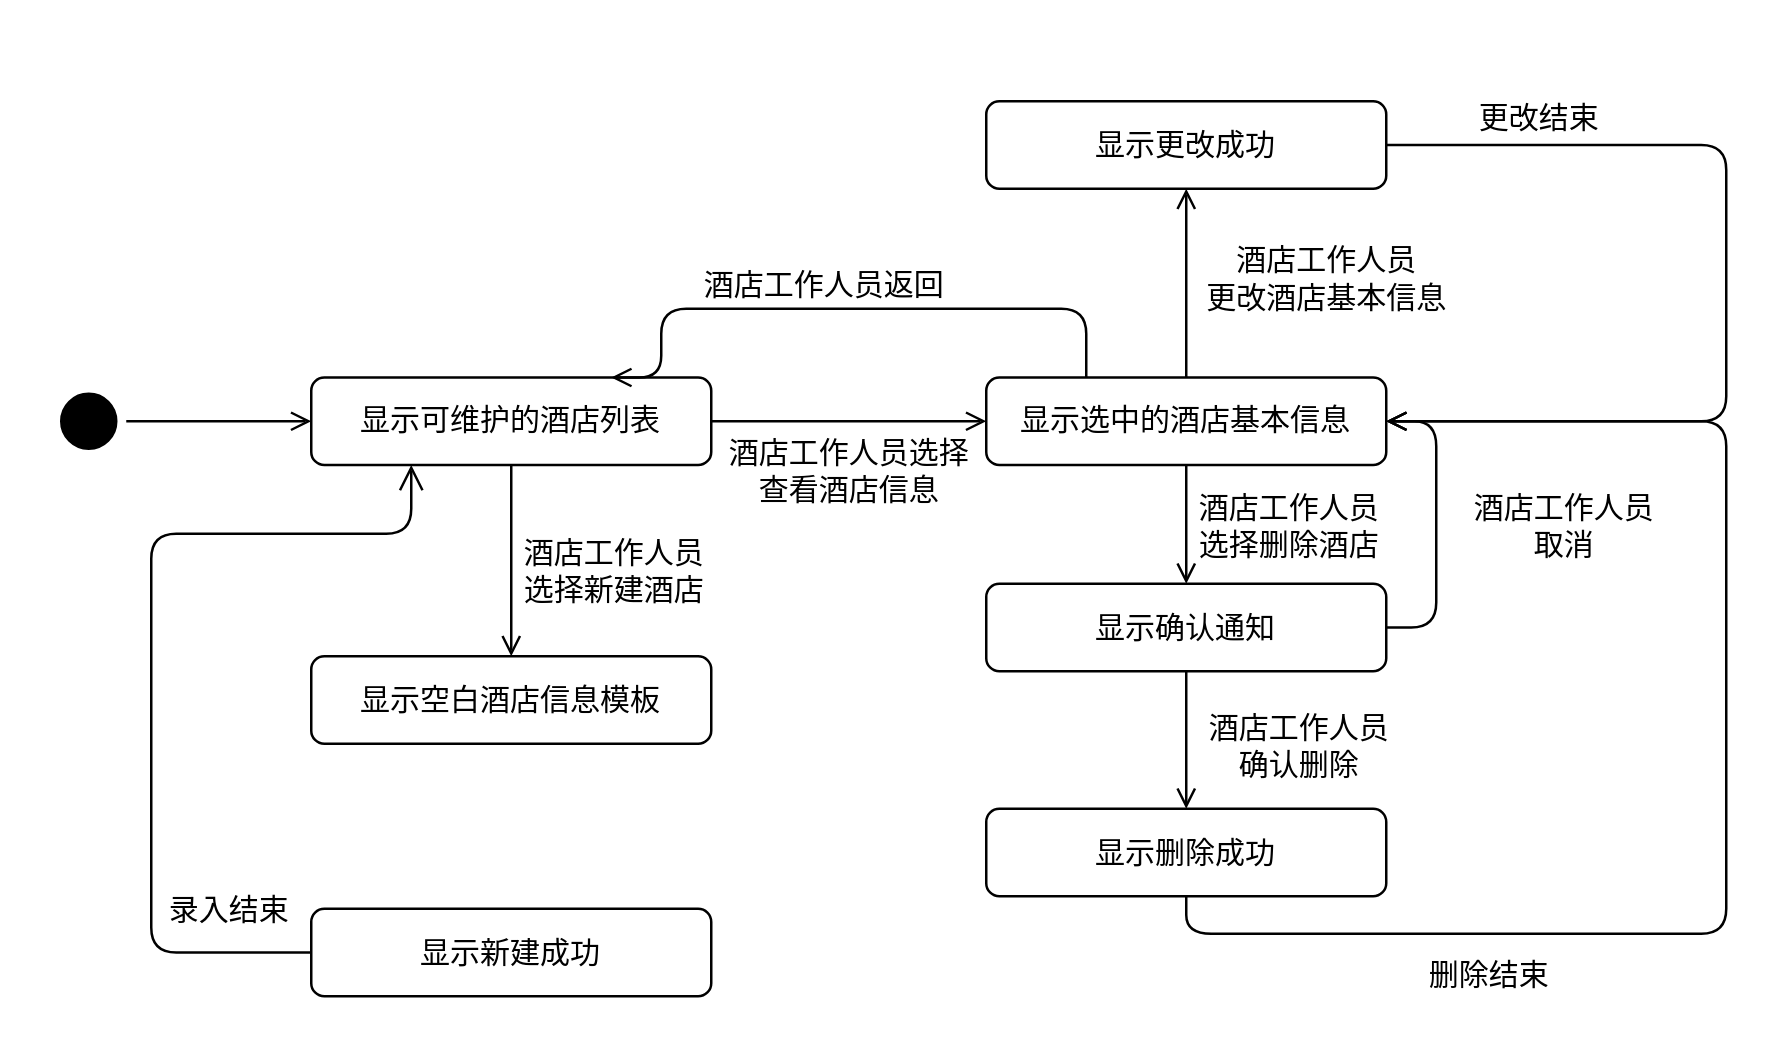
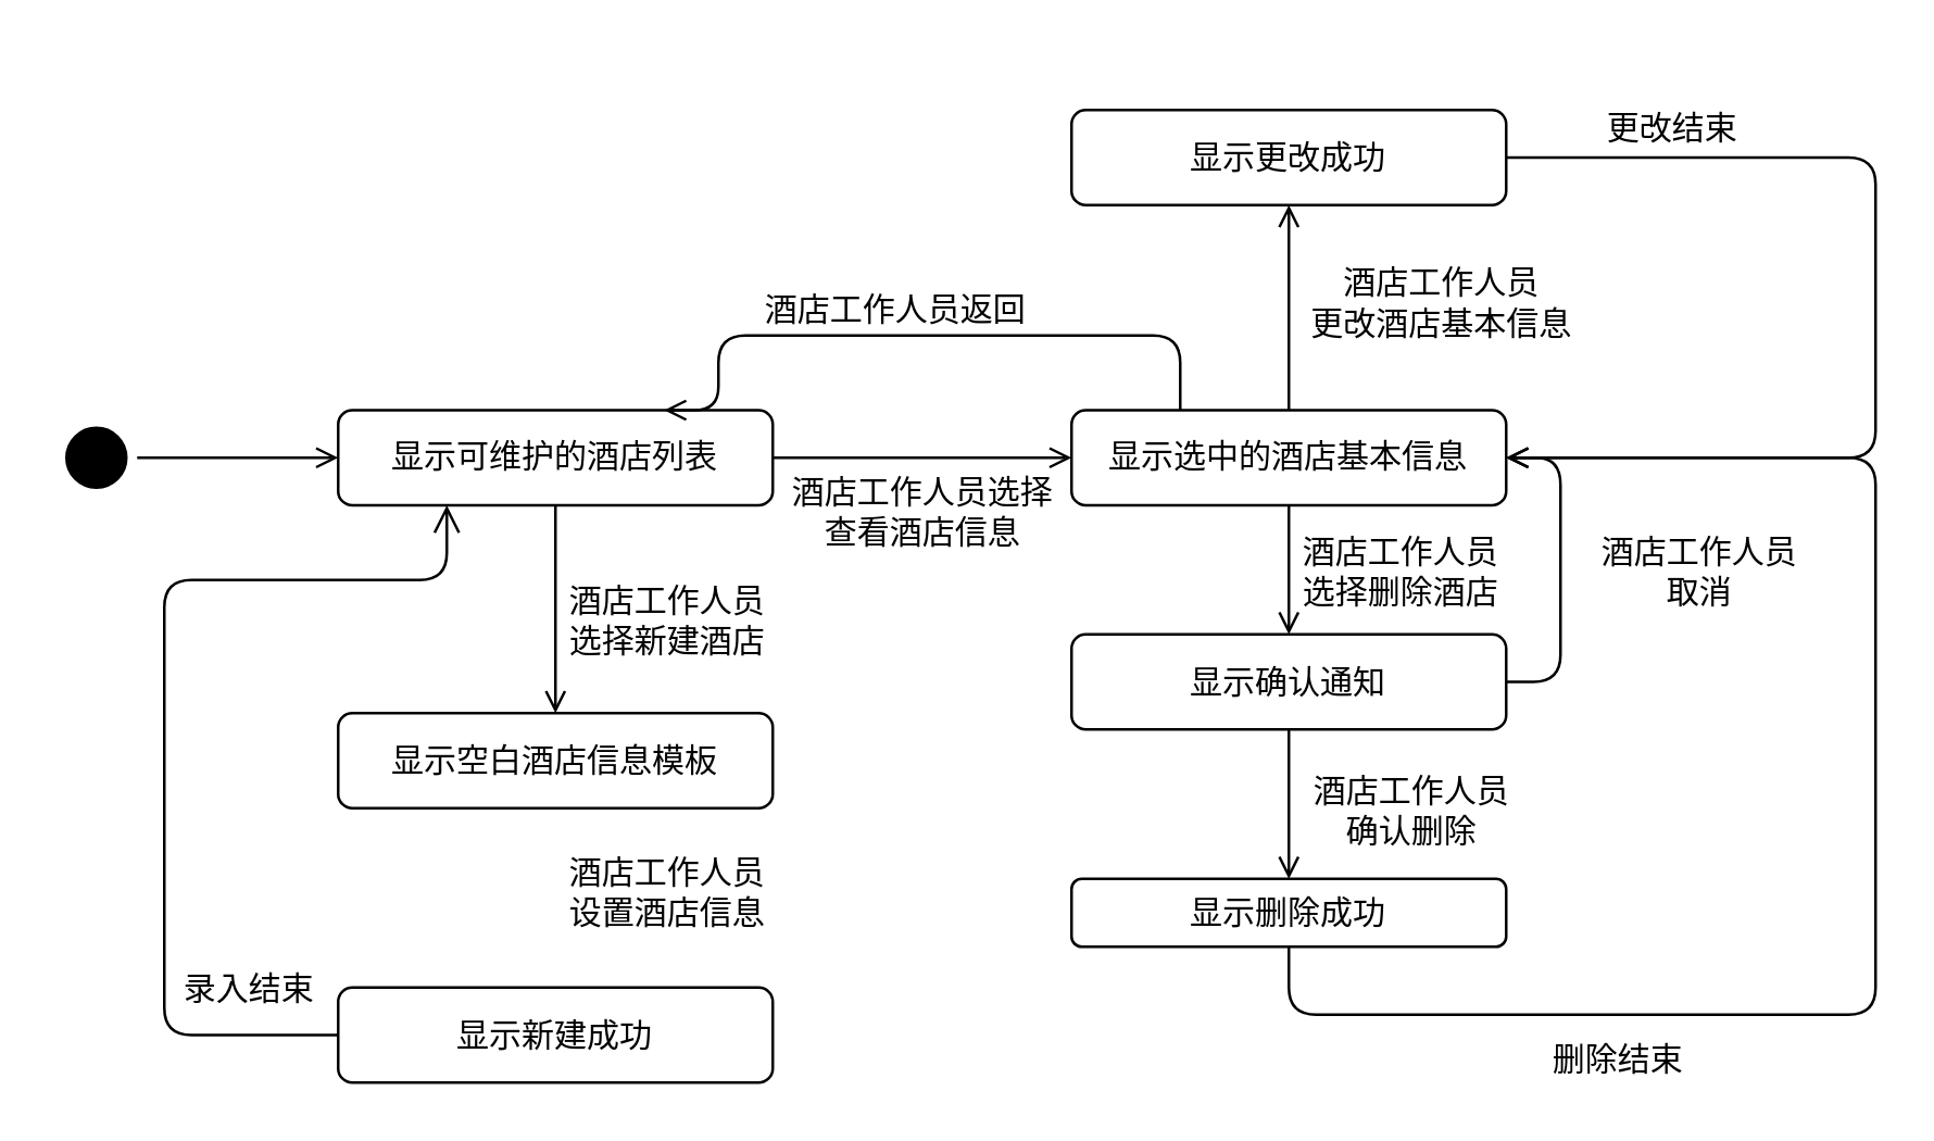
+ <mxCell id="25" value="&lt;span style=&quot;background-color: rgb(255 , 255 , 255)&quot;&gt;酒店工作人员&lt;br&gt;&lt;/span&gt;设置酒店信息" style="text;html=1;align=center;verticalAlign=middle;resizable=0;points=[];autosize=1;" parent="1" vertex="1"><mxGeometry x="200" y="313" width="90" height="30" as="geometry" /></mxCell>
- <mxCell id="20" value="显示删除成功" style="rounded=1;whiteSpace=wrap;html=1;strokeColor=#000000;" parent="1" vertex="1"><mxGeometry x="394" y="323" width="160" height="35" as="geometry" /></mxCell>
+ <mxCell id="20" value="显示删除成功" style="rounded=1;whiteSpace=wrap;html=1;strokeColor=#000000;" parent="1" vertex="1"><mxGeometry x="394" y="323" width="160" height="25" as="geometry" /></mxCell>
